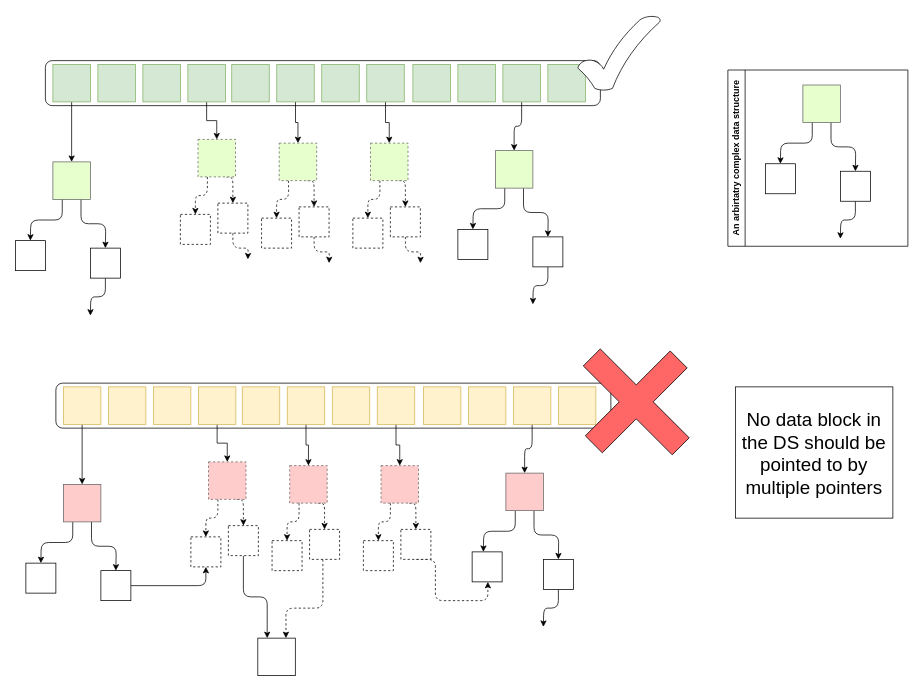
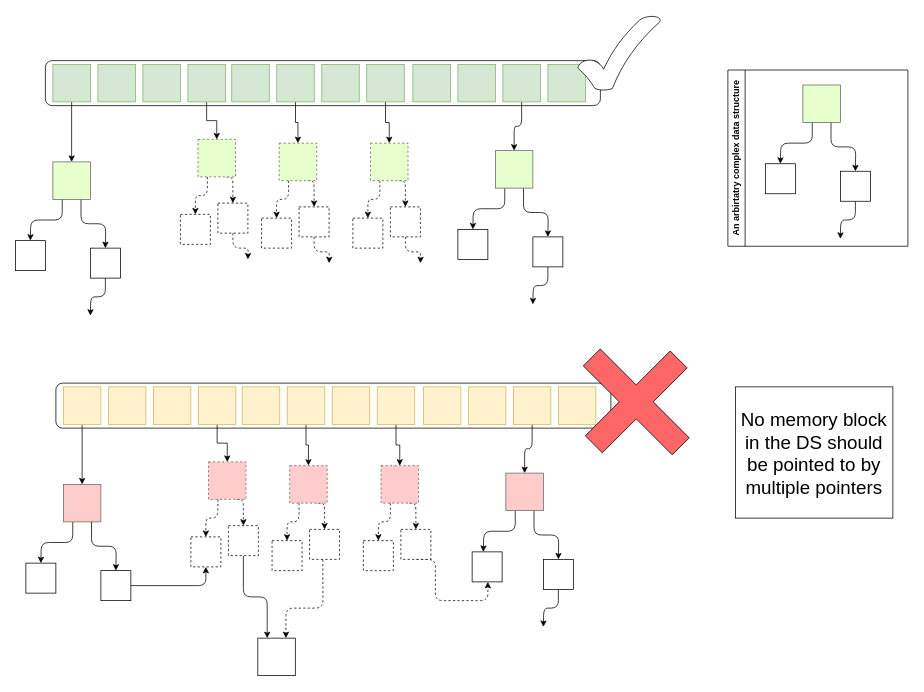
- <mxCell id="108" value="&lt;font style=&quot;font-size: 25px;&quot;&gt;No data block in the DS should be pointed to by multiple pointers&lt;/font&gt;" style="text;html=1;align=center;verticalAlign=middle;whiteSpace=wrap;rounded=0;strokeWidth=1;strokeColor=default;" vertex="1" parent="1"><mxGeometry x="980" y="515" width="210" height="175" as="geometry" /></mxCell>
+ <mxCell id="108" value="&lt;font style=&quot;font-size: 25px;&quot;&gt;No memory block in the DS should be pointed to by multiple pointers&lt;/font&gt;" style="text;html=1;align=center;verticalAlign=middle;whiteSpace=wrap;rounded=0;strokeWidth=1;strokeColor=default;" vertex="1" parent="1"><mxGeometry x="980" y="515" width="210" height="175" as="geometry" /></mxCell>
